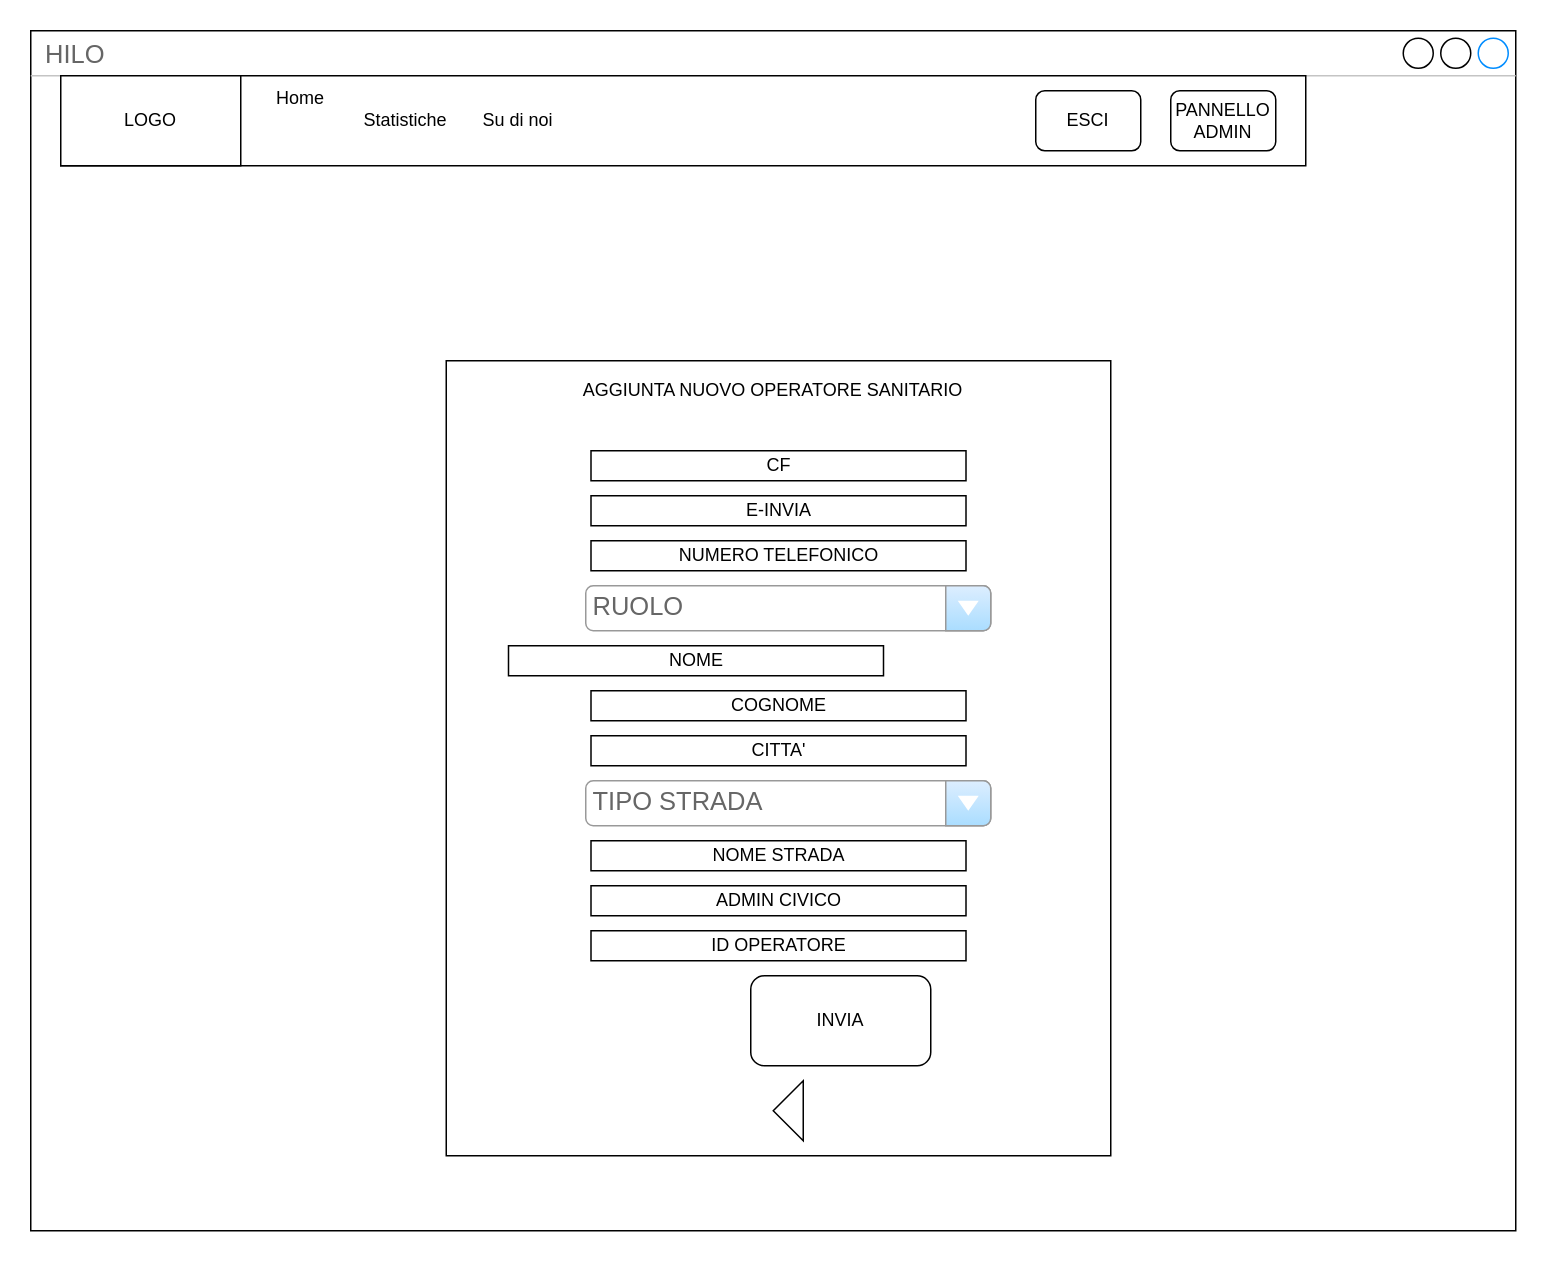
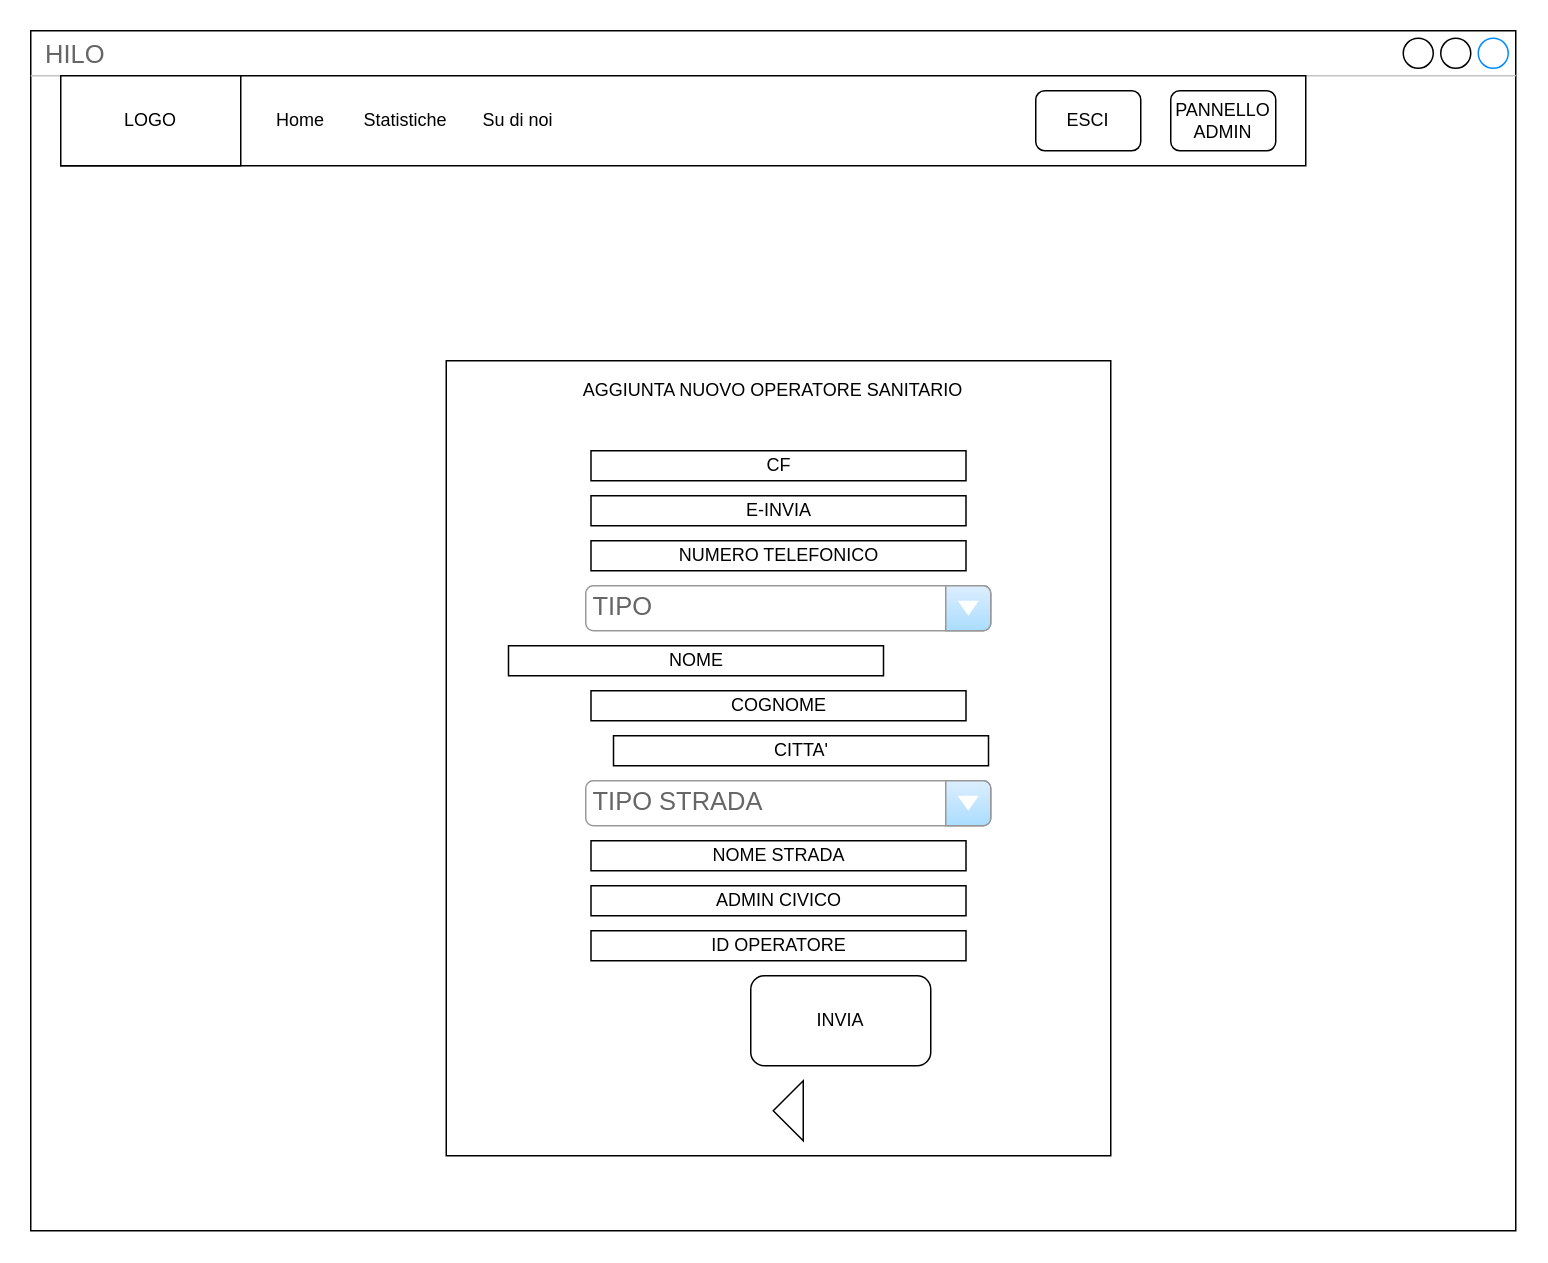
- <mxCell id="5" value="Home" style="text;html=1;strokeColor=none;fillColor=none;align=center;verticalAlign=middle;whiteSpace=wrap;rounded=0;" parent="1" vertex="1"><mxGeometry x="180" y="55" width="40" height="20" as="geometry" /></mxCell>
+ <mxCell id="5" value="Home" style="text;html=1;strokeColor=none;fillColor=none;align=center;verticalAlign=middle;whiteSpace=wrap;rounded=0;" parent="1" vertex="1"><mxGeometry x="180" y="70" width="40" height="20" as="geometry" /></mxCell>
- <mxCell id="18" value="RUOLO" style="strokeWidth=1;shadow=0;dashed=0;align=center;html=1;shape=mxgraph.mockup.forms.comboBox;strokeColor=#999999;fillColor=#ddeeff;align=left;fillColor2=#aaddff;mainText=;fontColor=#666666;fontSize=17;spacingLeft=3;" parent="1" vertex="1"><mxGeometry x="390" y="390" width="270" height="30" as="geometry" /></mxCell>
+ <mxCell id="18" value="TIPO" style="strokeWidth=1;shadow=0;dashed=0;align=center;html=1;shape=mxgraph.mockup.forms.comboBox;strokeColor=#999999;fillColor=#ddeeff;align=left;fillColor2=#aaddff;mainText=;fontColor=#666666;fontSize=17;spacingLeft=3;" parent="1" vertex="1"><mxGeometry x="390" y="390" width="270" height="30" as="geometry" /></mxCell>
- <mxCell id="23" value="CITTA'" style="rounded=0;whiteSpace=wrap;html=1;" parent="1" vertex="1"><mxGeometry x="393.5" y="490" width="250" height="20" as="geometry" /></mxCell>
+ <mxCell id="23" value="CITTA'" style="rounded=0;whiteSpace=wrap;html=1;" parent="1" vertex="1"><mxGeometry x="408.5" y="490" width="250" height="20" as="geometry" /></mxCell>
